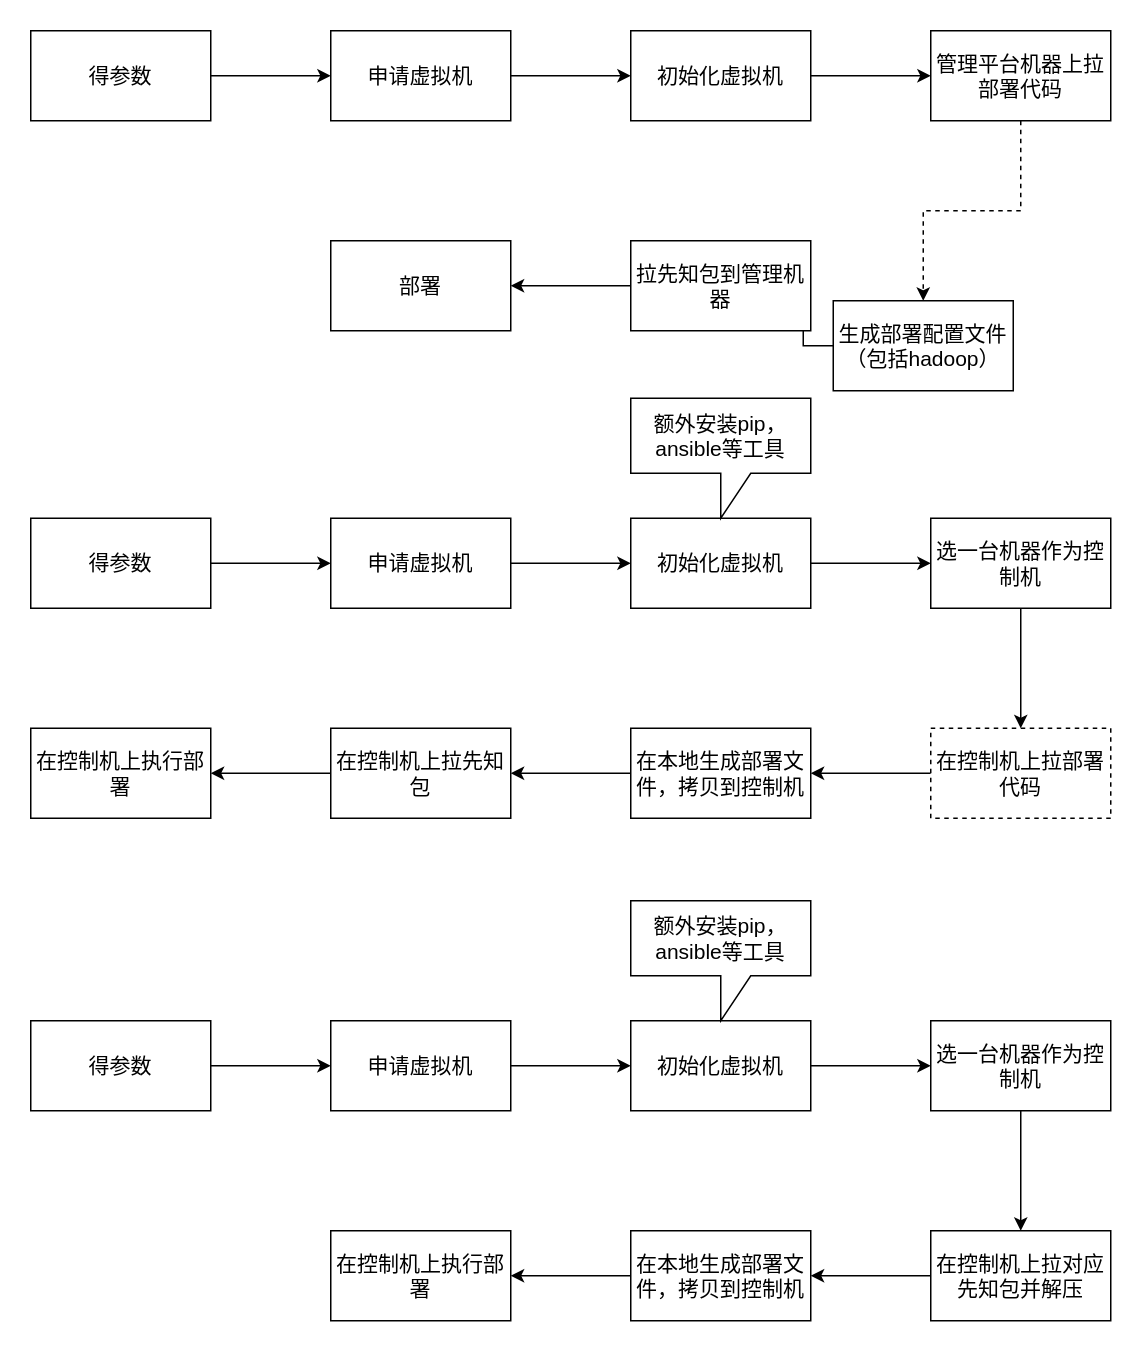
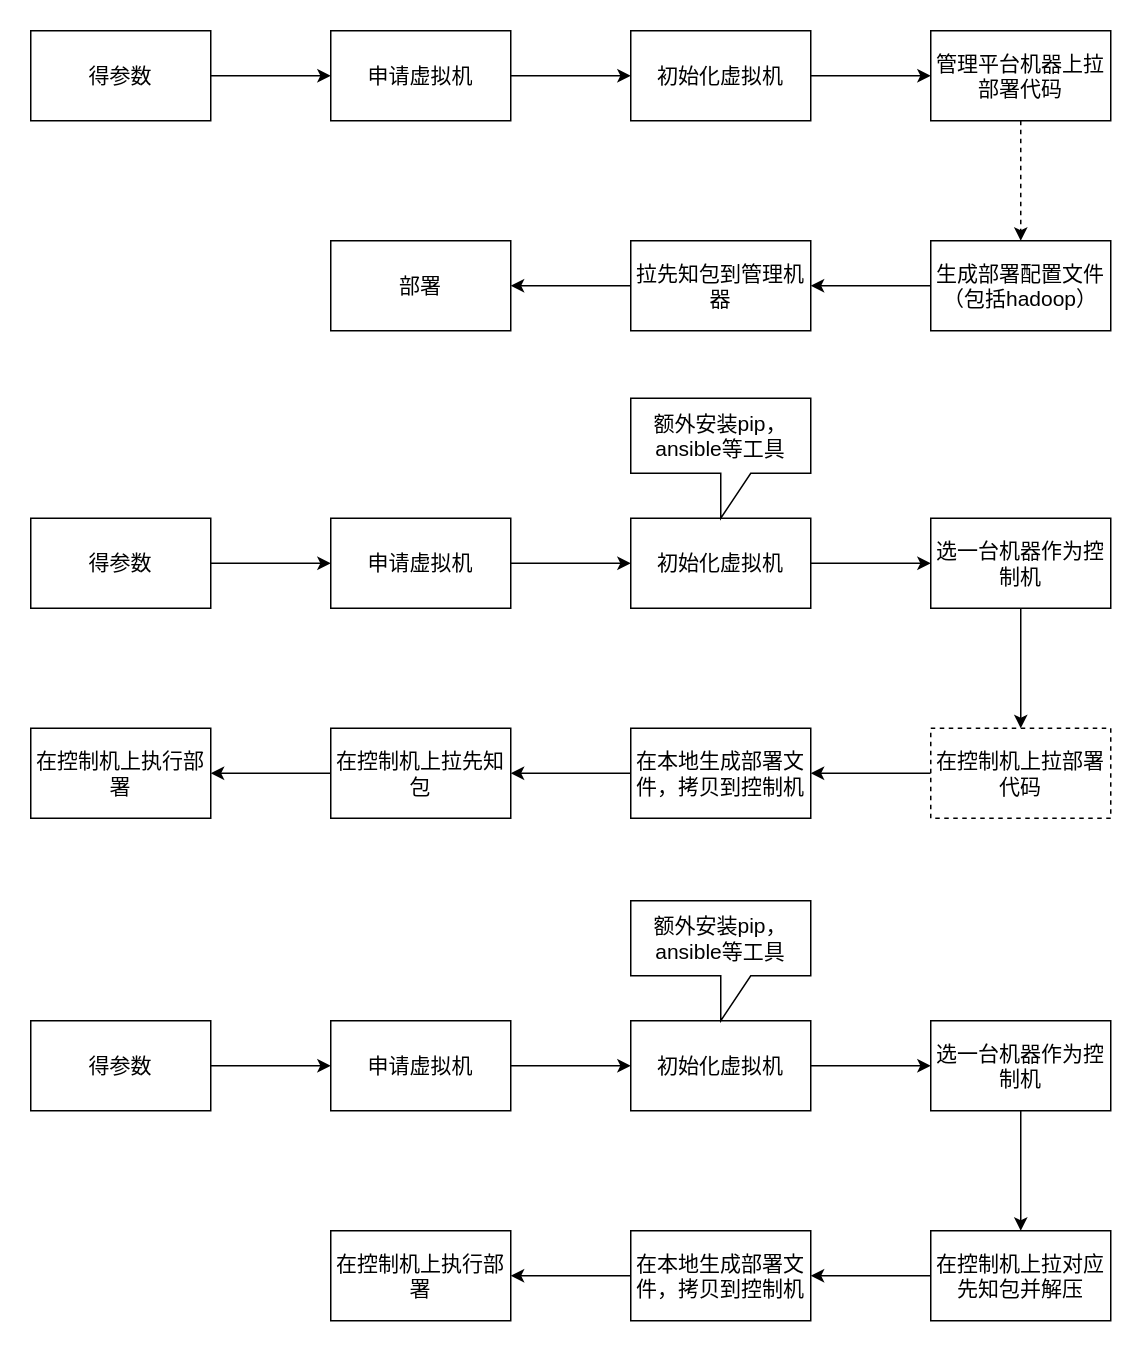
- <mxCell id="11" value="生成部署配置文件（包括hadoop）" style="rounded=0;whiteSpace=wrap;html=1;strokeWidth=1;fontSize=14;" vertex="1" parent="1"><mxGeometry x="555" y="200" width="120" height="60" as="geometry" /></mxCell>
+ <mxCell id="11" value="生成部署配置文件（包括hadoop）" style="rounded=0;whiteSpace=wrap;html=1;strokeWidth=1;fontSize=14;" vertex="1" parent="1"><mxGeometry x="620" y="160" width="120" height="60" as="geometry" /></mxCell>
